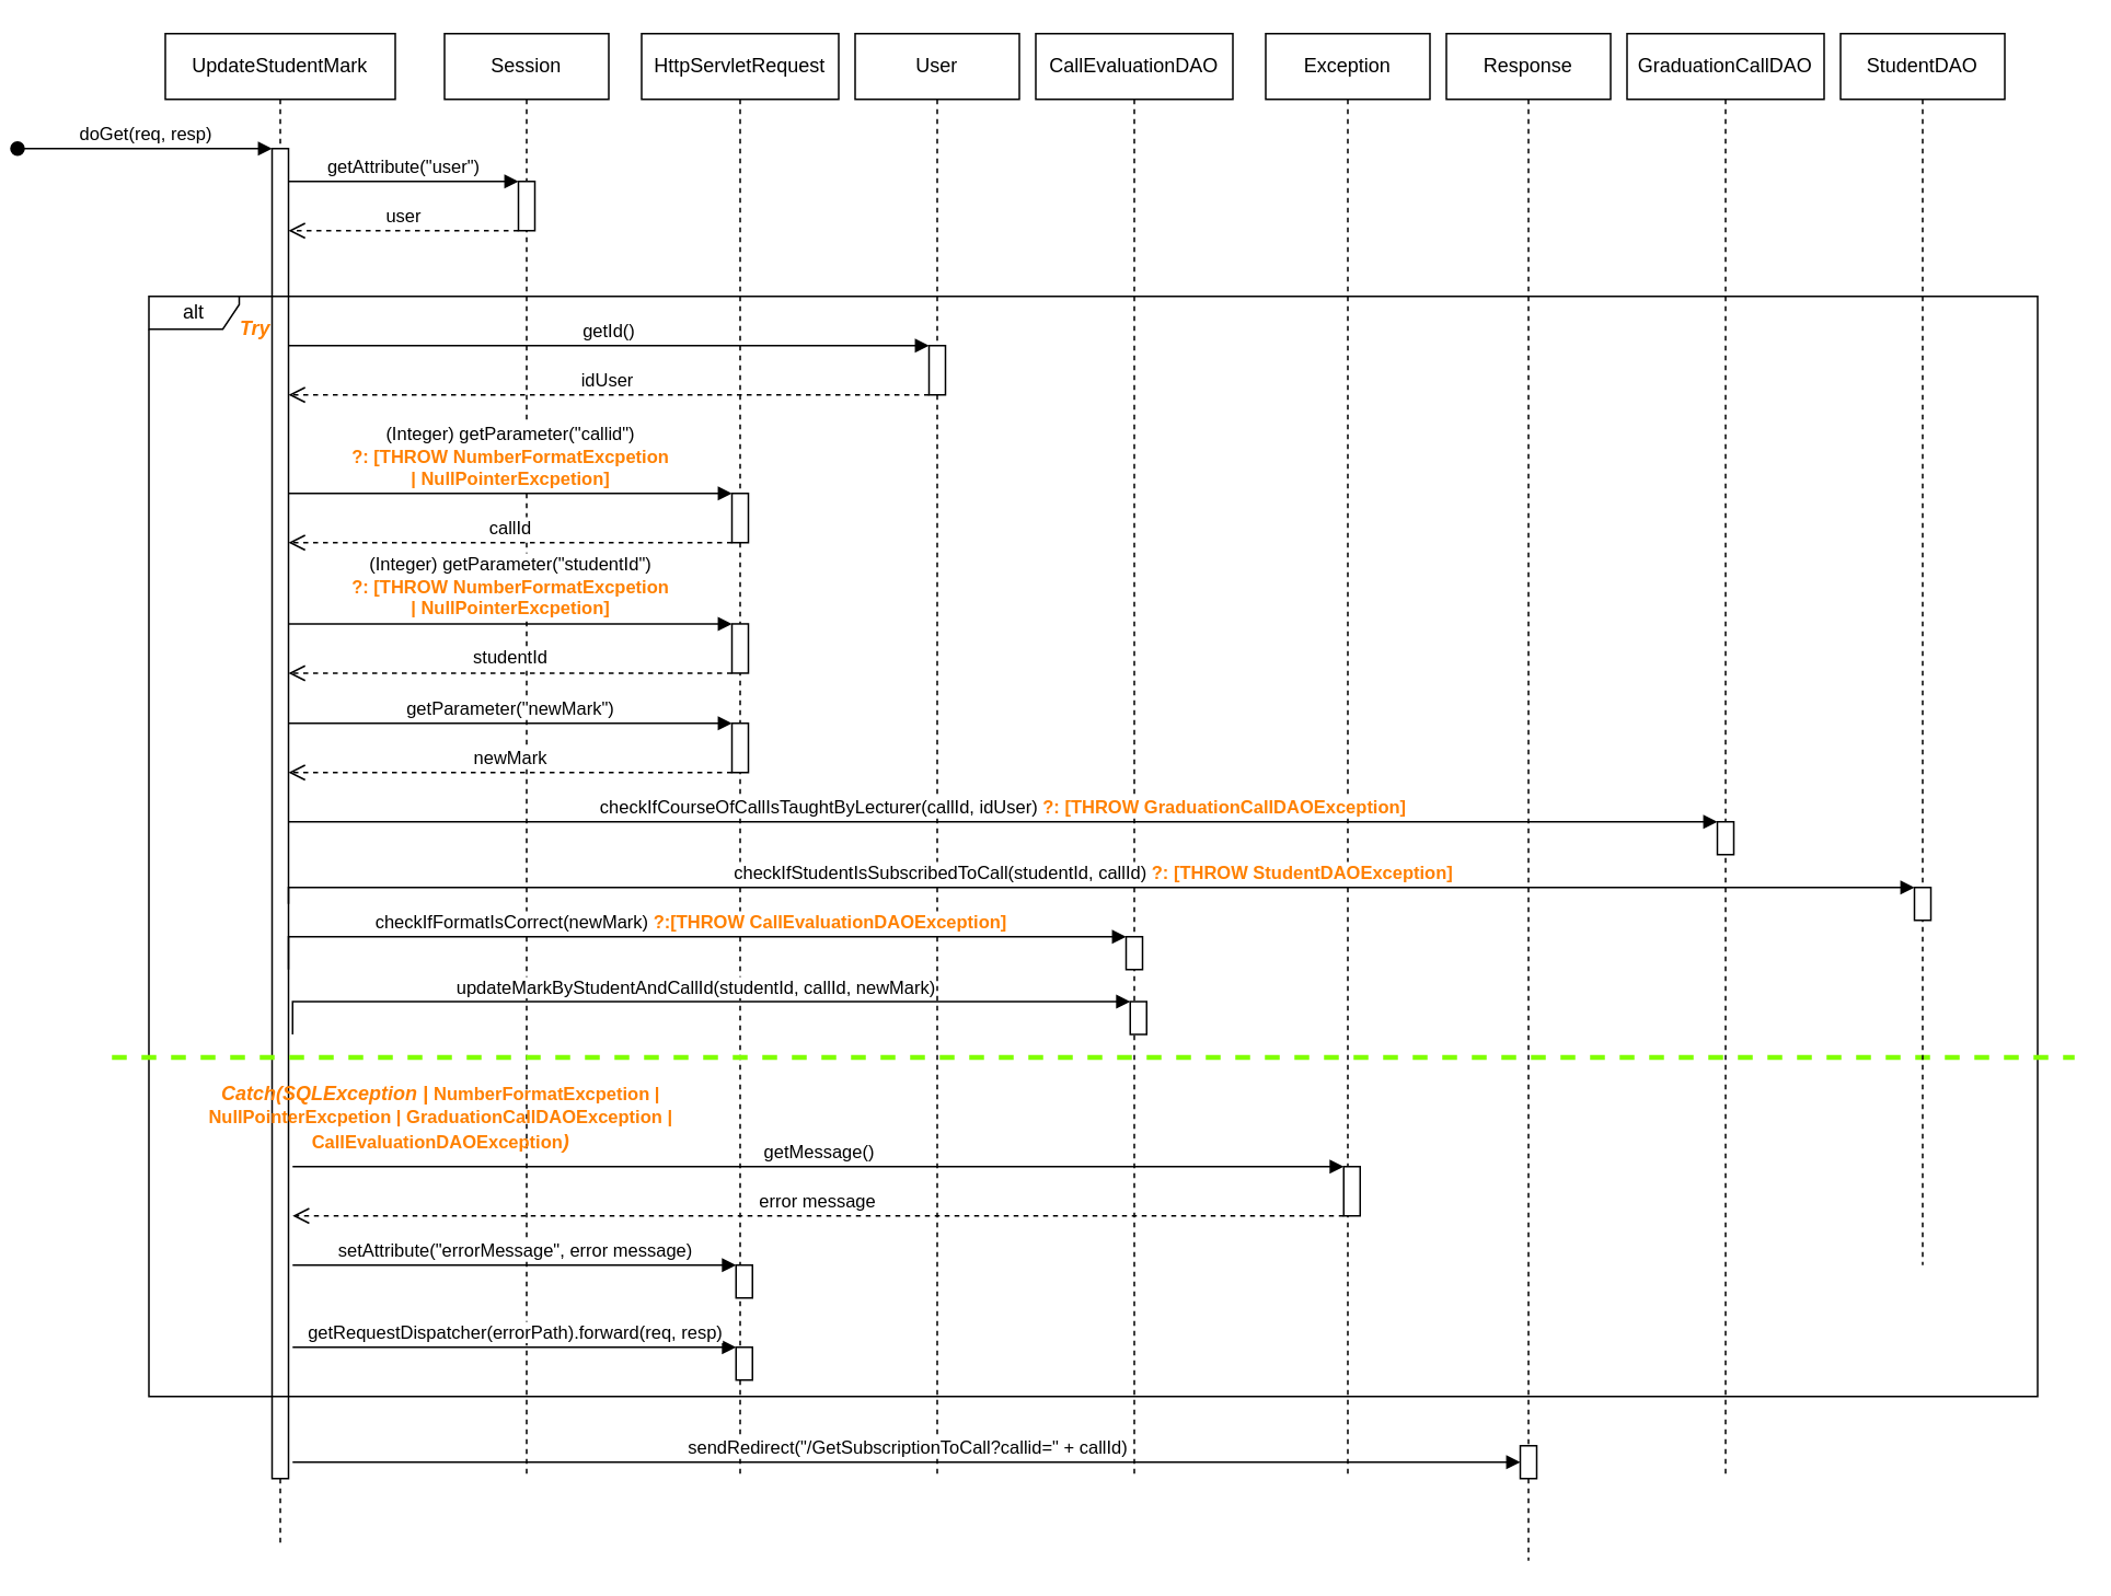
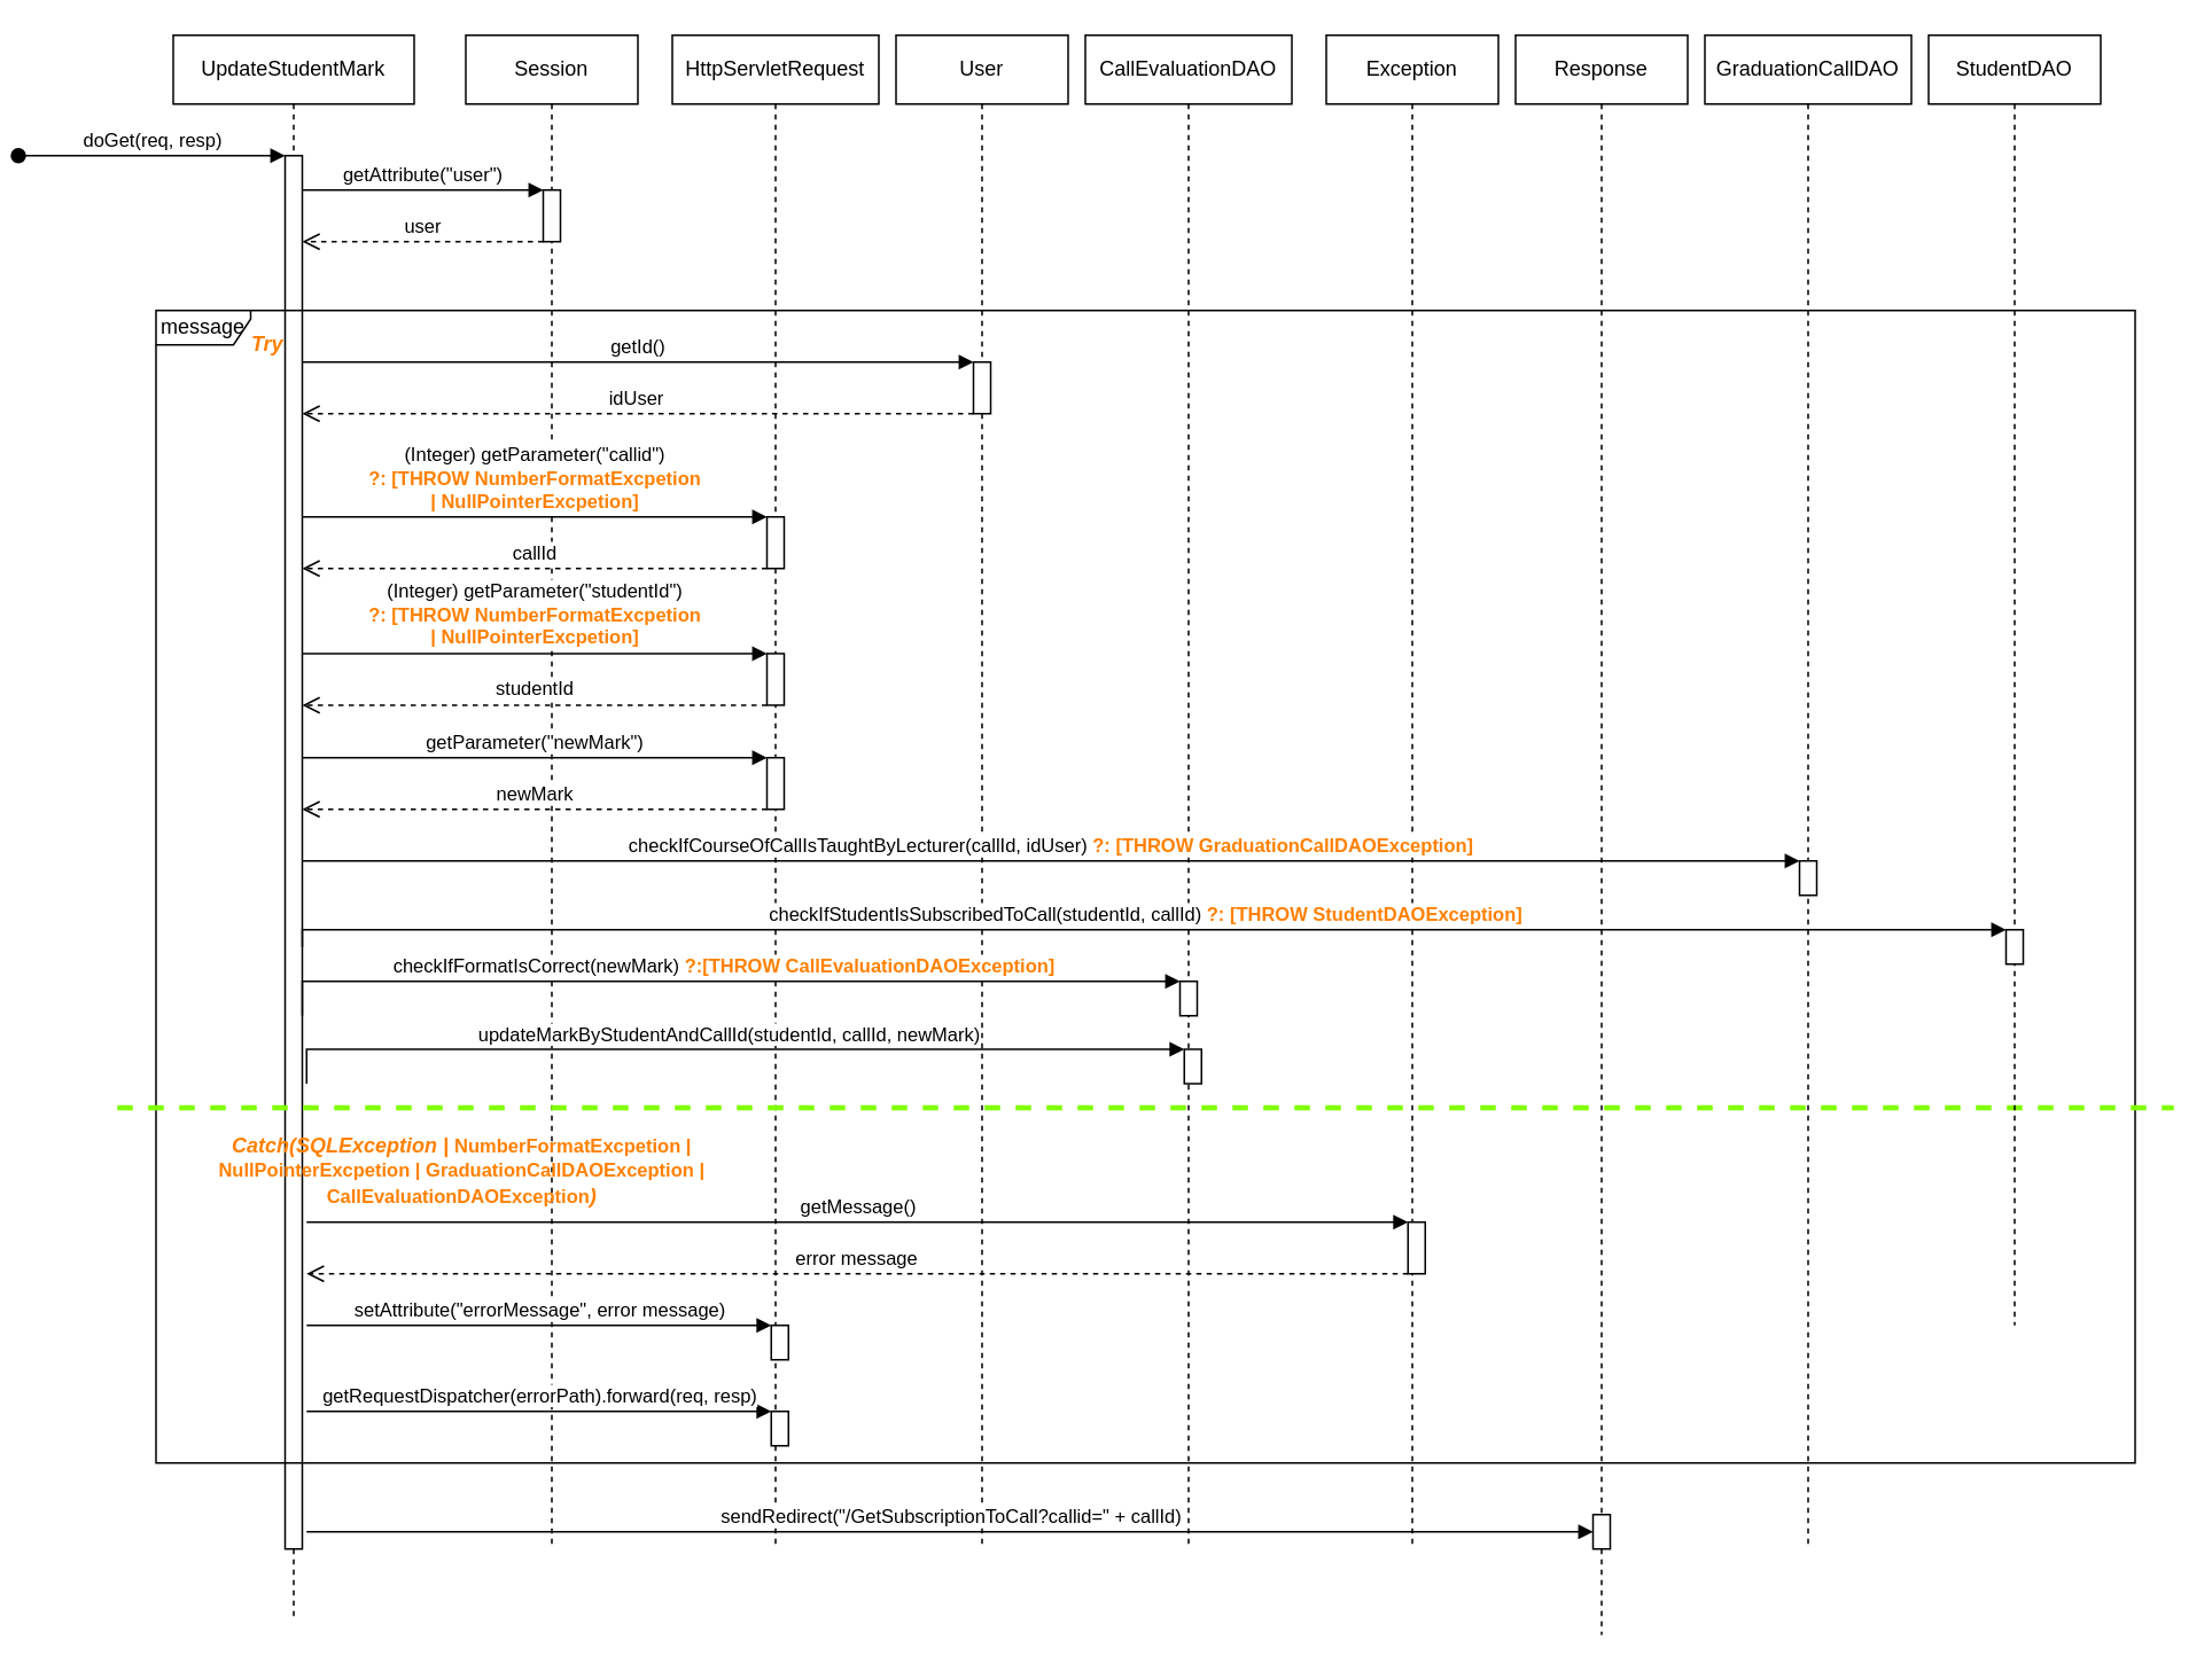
- <mxCell id="35" value="alt" style="shape=umlFrame;whiteSpace=wrap;html=1;pointerEvents=0;width=55;height=20;" parent="1" vertex="1"><mxGeometry x="43" y="180" width="1150" height="670" as="geometry" /></mxCell>
+ <mxCell id="35" value="message" style="shape=umlFrame;whiteSpace=wrap;html=1;pointerEvents=0;width=55;height=20;" parent="1" vertex="1"><mxGeometry x="43" y="180" width="1150" height="670" as="geometry" /></mxCell>
